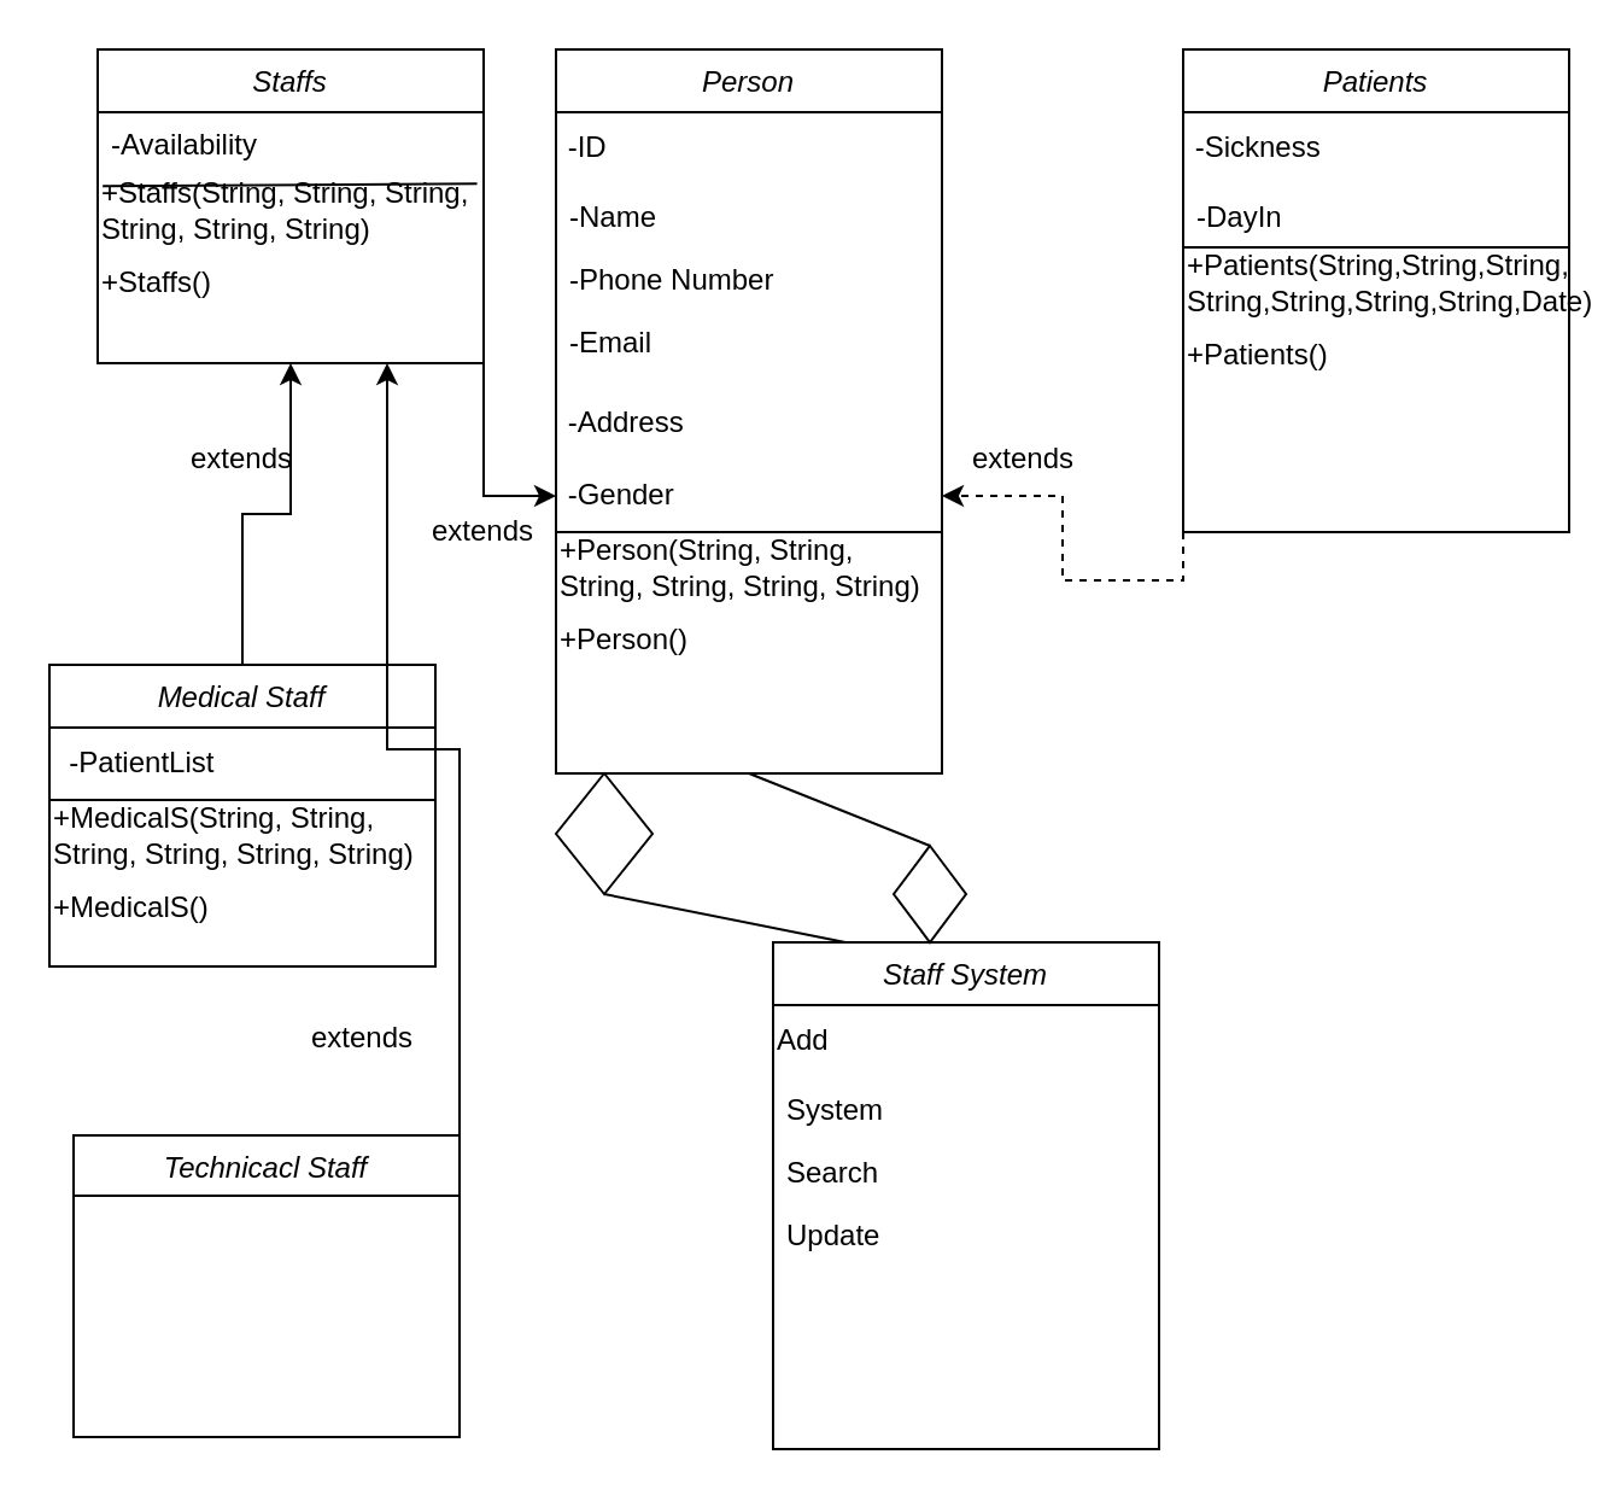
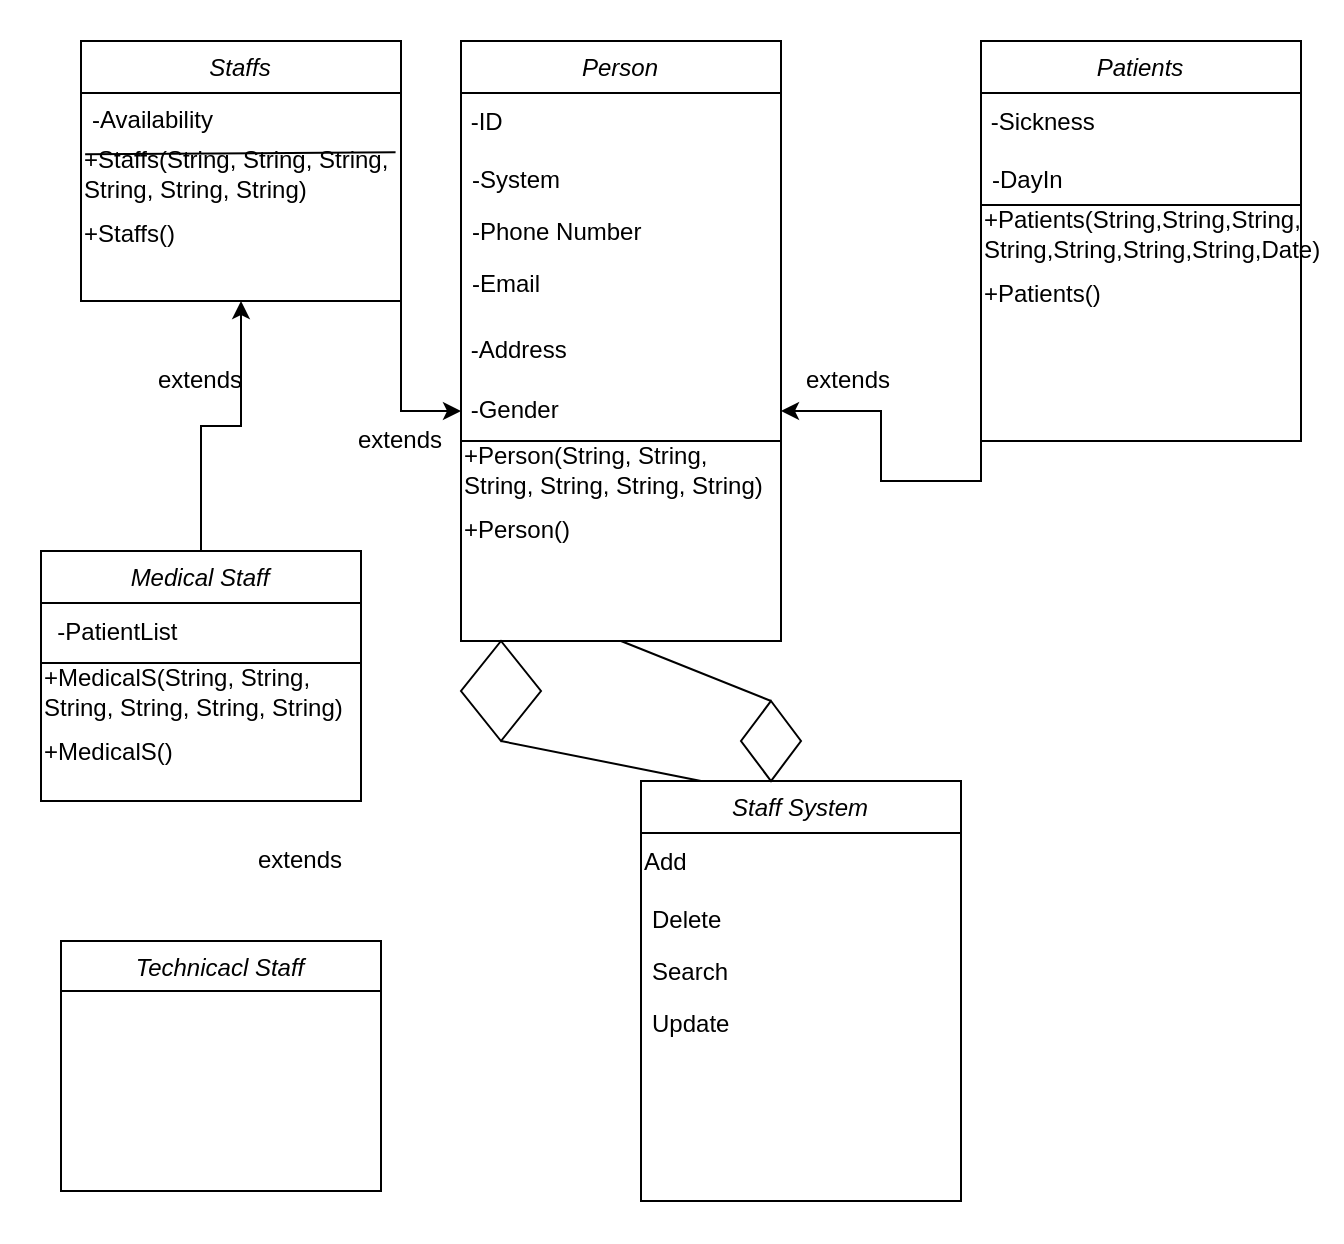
- <mxCell id="4" value="-Name" style="text;align=left;verticalAlign=top;spacingLeft=4;spacingRight=4;overflow=hidden;rotatable=0;points=[[0,0.5],[1,0.5]];portConstraint=eastwest;" vertex="1" parent="2"><mxGeometry y="56" width="160" height="26" as="geometry" /></mxCell>
+ <mxCell id="4" value="-System" style="text;align=left;verticalAlign=top;spacingLeft=4;spacingRight=4;overflow=hidden;rotatable=0;points=[[0,0.5],[1,0.5]];portConstraint=eastwest;" vertex="1" parent="2"><mxGeometry y="56" width="160" height="26" as="geometry" /></mxCell>
- <mxCell id="12" style="edgeStyle=orthogonalEdgeStyle;rounded=0;orthogonalLoop=1;jettySize=auto;html=1;exitX=0;exitY=1;exitDx=0;exitDy=0;entryX=1;entryY=0.5;entryDx=0;entryDy=0;dashed=1;" edge="1" parent="1" source="13" target="8"><mxGeometry relative="1" as="geometry" /></mxCell>
+ <mxCell id="12" style="edgeStyle=orthogonalEdgeStyle;rounded=0;orthogonalLoop=1;jettySize=auto;html=1;exitX=0;exitY=1;exitDx=0;exitDy=0;entryX=1;entryY=0.5;entryDx=0;entryDy=0;" edge="1" parent="1" source="13" target="8"><mxGeometry relative="1" as="geometry" /></mxCell>
- <mxCell id="34" style="edgeStyle=orthogonalEdgeStyle;rounded=0;orthogonalLoop=1;jettySize=auto;html=1;exitX=1;exitY=0;exitDx=0;exitDy=0;entryX=0.75;entryY=1;entryDx=0;entryDy=0;" edge="1" parent="1" source="35" target="21"><mxGeometry relative="1" as="geometry" /></mxCell>
- <mxCell id="39" value="System" style="text;align=left;verticalAlign=top;spacingLeft=4;spacingRight=4;overflow=hidden;rotatable=0;points=[[0,0.5],[1,0.5]];portConstraint=eastwest;" vertex="1" parent="37"><mxGeometry y="56" width="160" height="26" as="geometry" /></mxCell>
+ <mxCell id="39" value="Delete" style="text;align=left;verticalAlign=top;spacingLeft=4;spacingRight=4;overflow=hidden;rotatable=0;points=[[0,0.5],[1,0.5]];portConstraint=eastwest;" vertex="1" parent="37"><mxGeometry y="56" width="160" height="26" as="geometry" /></mxCell>
